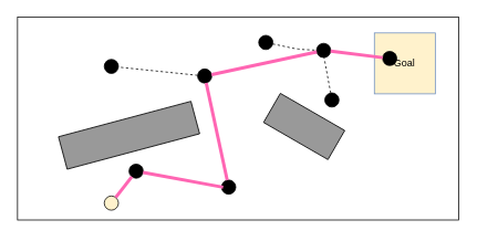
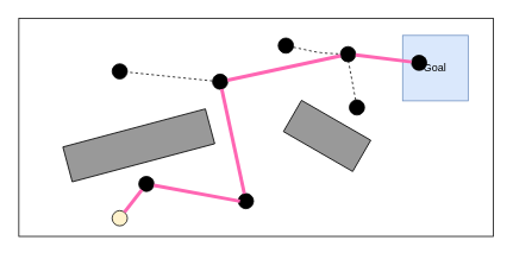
- <mxCell id="11" value="Goal" style="whiteSpace=wrap;html=1;aspect=fixed;fillColor=#fff2cc;strokeColor=#6c8ebf;" vertex="1" parent="7"><mxGeometry x="430.382" y="19.302" width="73.519" height="73.519" as="geometry" /></mxCell>
+ <mxCell id="11" value="Goal" style="whiteSpace=wrap;html=1;aspect=fixed;fillColor=#dae8fc;strokeColor=#6c8ebf;" vertex="1" parent="7"><mxGeometry x="430.382" y="19.302" width="73.519" height="73.519" as="geometry" /></mxCell>
